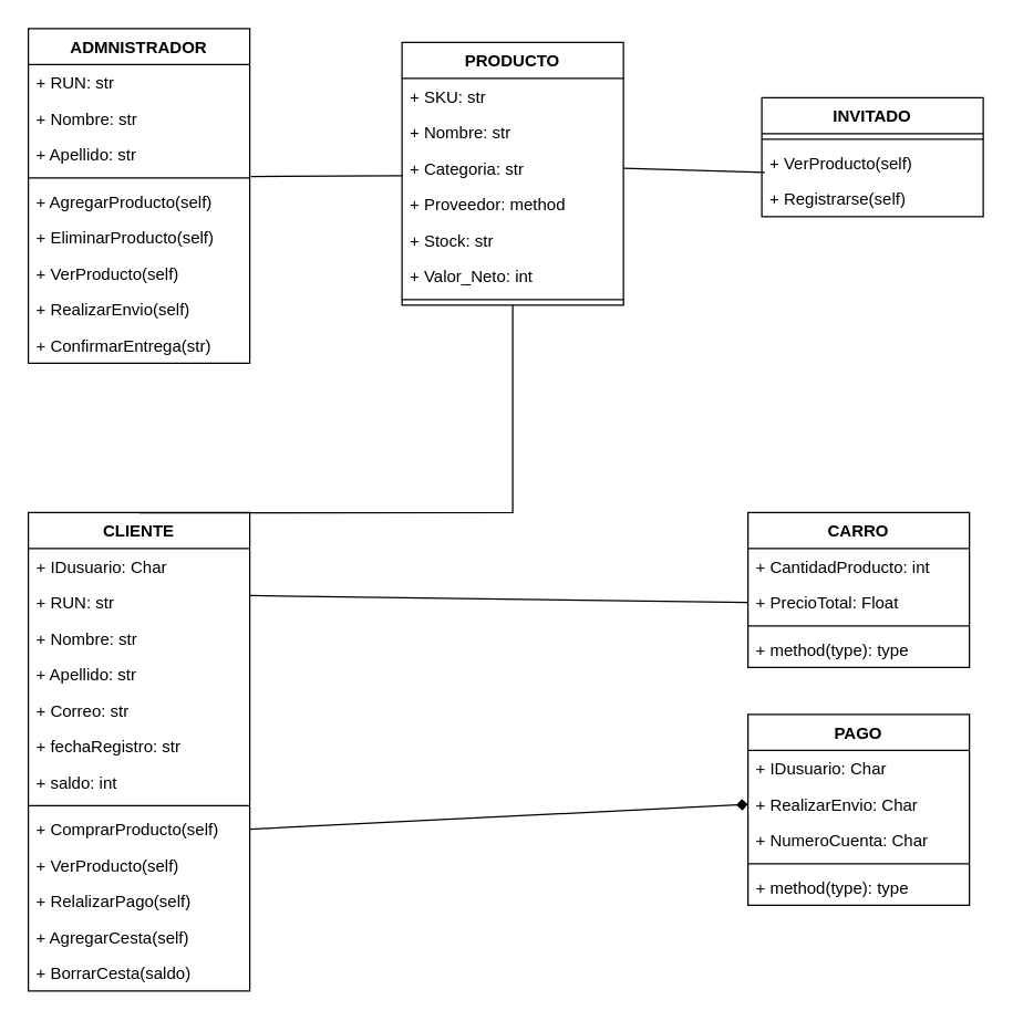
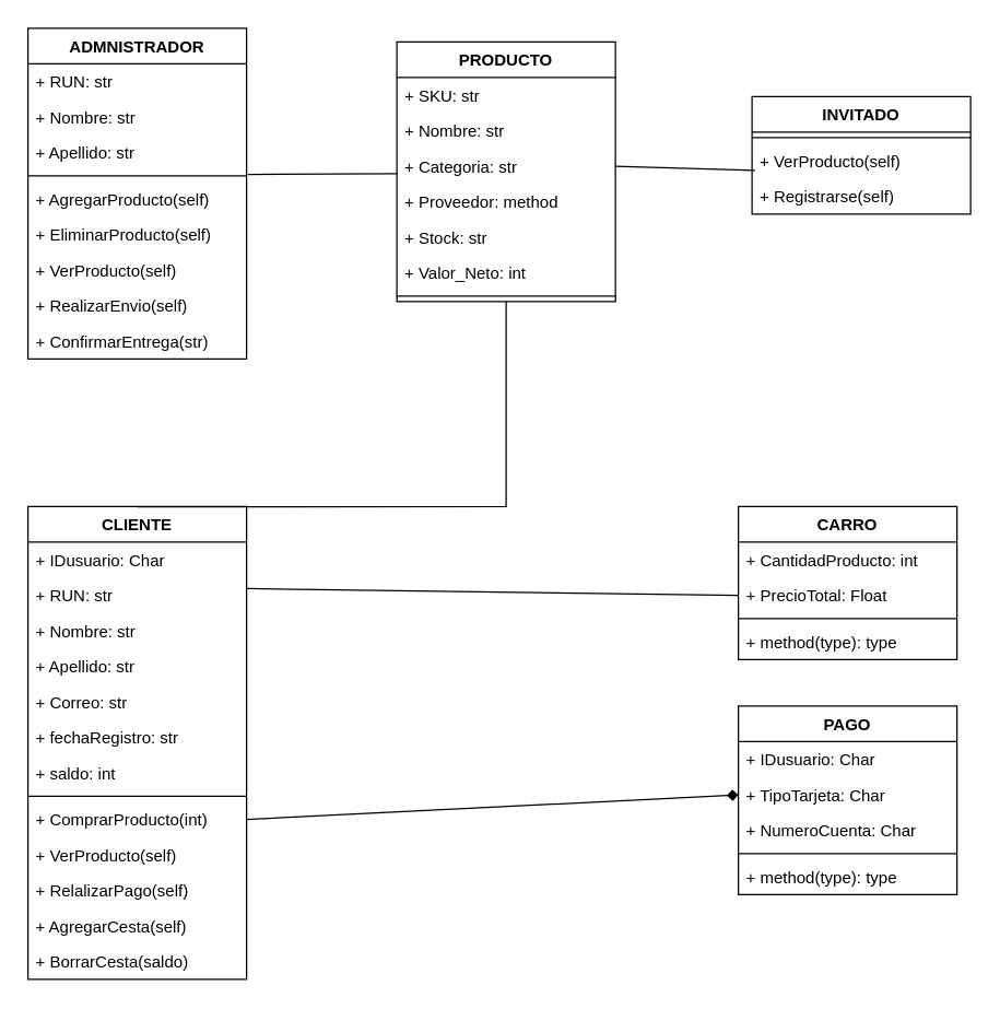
- <mxCell id="45" value="+ RealizarEnvio: Char" style="text;strokeColor=none;fillColor=none;align=left;verticalAlign=top;spacingLeft=4;spacingRight=4;overflow=hidden;rotatable=0;points=[[0,0.5],[1,0.5]];portConstraint=eastwest;fontColor=default;" parent="43" vertex="1"><mxGeometry y="52" width="160" height="26" as="geometry" /></mxCell>
+ <mxCell id="45" value="+ TipoTarjeta: Char" style="text;strokeColor=none;fillColor=none;align=left;verticalAlign=top;spacingLeft=4;spacingRight=4;overflow=hidden;rotatable=0;points=[[0,0.5],[1,0.5]];portConstraint=eastwest;fontColor=default;" parent="43" vertex="1"><mxGeometry y="52" width="160" height="26" as="geometry" /></mxCell>
- <mxCell id="11" value="+ ComprarProducto(self)" style="text;strokeColor=none;fillColor=none;align=left;verticalAlign=top;spacingLeft=4;spacingRight=4;overflow=hidden;rotatable=0;points=[[0,0.5],[1,0.5]];portConstraint=eastwest;fontColor=default;" parent="2" vertex="1"><mxGeometry y="216" width="160" height="26" as="geometry" /></mxCell>
+ <mxCell id="11" value="+ ComprarProducto(int)" style="text;strokeColor=none;fillColor=none;align=left;verticalAlign=top;spacingLeft=4;spacingRight=4;overflow=hidden;rotatable=0;points=[[0,0.5],[1,0.5]];portConstraint=eastwest;fontColor=default;" parent="2" vertex="1"><mxGeometry y="216" width="160" height="26" as="geometry" /></mxCell>
